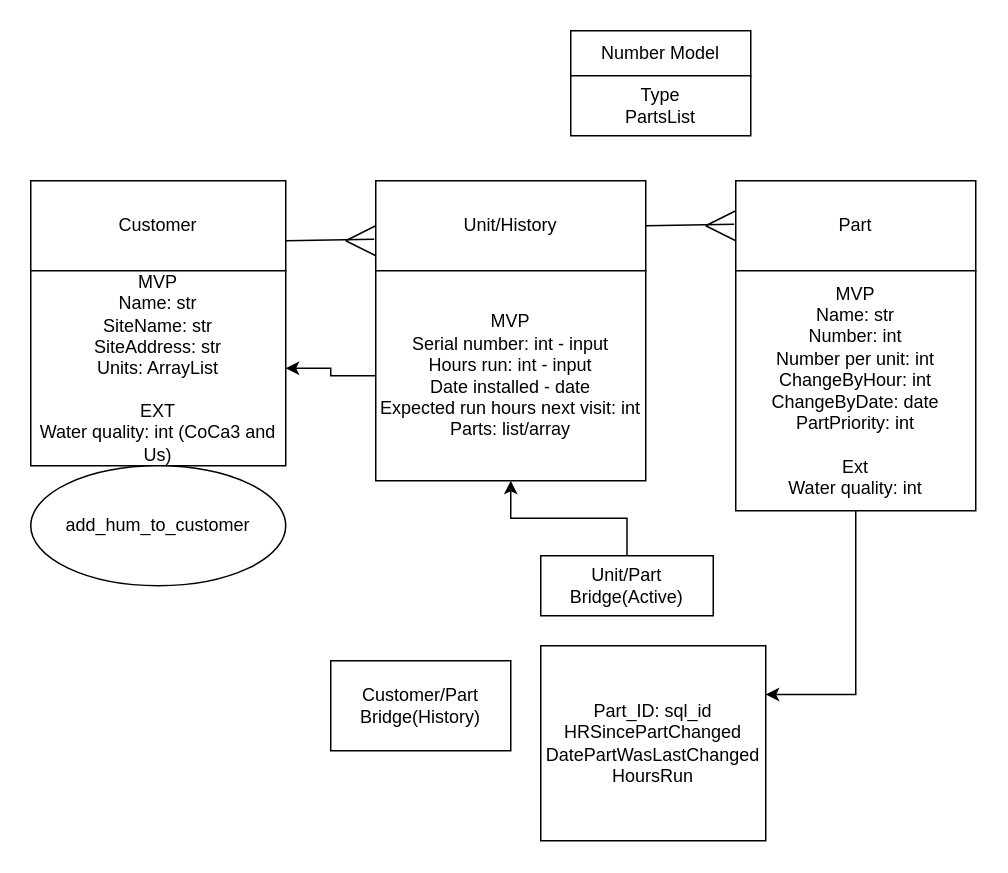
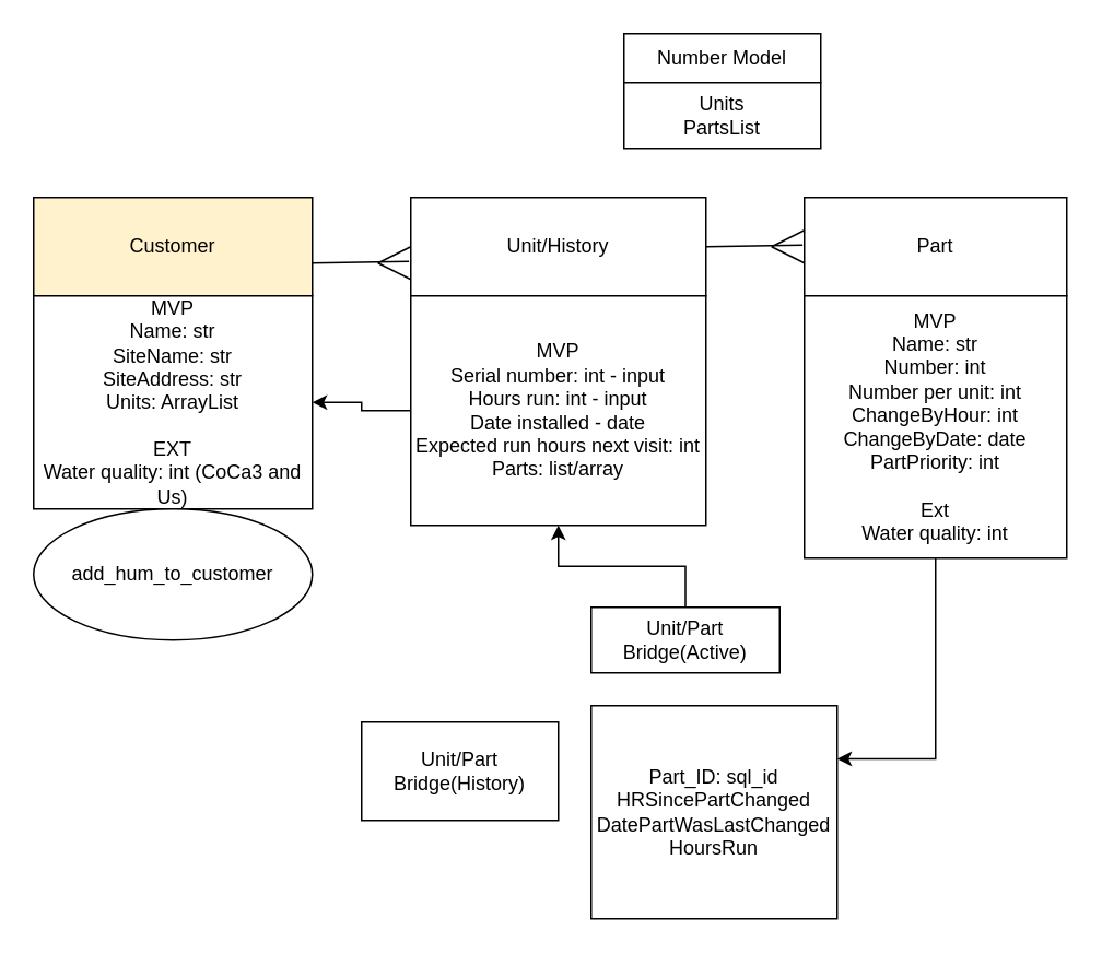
- <mxCell id="23" value="Type&lt;br&gt;PartsList" style="rounded=0;whiteSpace=wrap;html=1;" vertex="1" parent="1"><mxGeometry x="380" y="50" width="120" height="40" as="geometry" /></mxCell>
+ <mxCell id="23" value="Units&lt;br&gt;PartsList" style="rounded=0;whiteSpace=wrap;html=1;" vertex="1" parent="1"><mxGeometry x="380" y="50" width="120" height="40" as="geometry" /></mxCell>
- <mxCell id="9" value="Customer" style="rounded=0;whiteSpace=wrap;html=1;" parent="1" vertex="1"><mxGeometry x="20" y="120" width="170" height="60" as="geometry" /></mxCell>
+ <mxCell id="9" value="Customer" style="rounded=0;whiteSpace=wrap;html=1;fillColor=#fff2cc;" parent="1" vertex="1"><mxGeometry x="20" y="120" width="170" height="60" as="geometry" /></mxCell>
- <mxCell id="21" value="Customer/Part Bridge(History)" style="rounded=0;whiteSpace=wrap;html=1;" vertex="1" parent="1"><mxGeometry x="220" y="440" width="120" height="60" as="geometry" /></mxCell>
+ <mxCell id="21" value="Unit/Part Bridge(History)" style="rounded=0;whiteSpace=wrap;html=1;" vertex="1" parent="1"><mxGeometry x="220" y="440" width="120" height="60" as="geometry" /></mxCell>
